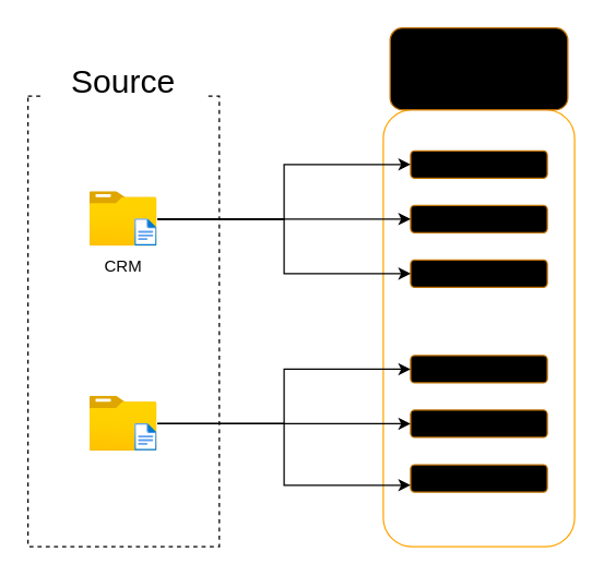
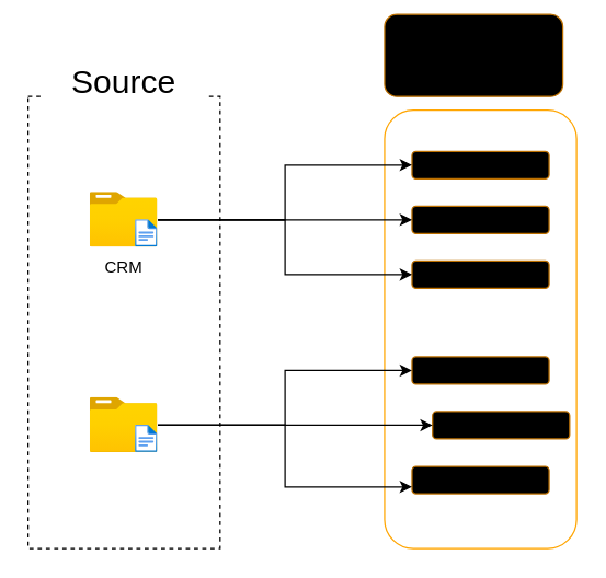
- <mxCell id="12" value="&lt;font style=&quot;font-size: 24px;&quot;&gt;BRONZE&lt;/font&gt;" style="rounded=1;whiteSpace=wrap;html=1;fillColor=light-dark(#f0a30a, #e5b066);strokeColor=#BD7000;fontColor=#000000;gradientDirection=south;gradientColor=light-dark(#000000,#EE9314);" vertex="1" parent="1"><mxGeometry x="285" y="20" width="130" height="60" as="geometry" /></mxCell>
+ <mxCell id="12" value="&lt;font style=&quot;font-size: 24px;&quot;&gt;BRONZE&lt;/font&gt;" style="rounded=1;whiteSpace=wrap;html=1;fillColor=light-dark(#f0a30a, #e5b066);strokeColor=#BD7000;fontColor=#000000;gradientDirection=south;gradientColor=light-dark(#000000,#EE9314);" vertex="1" parent="1"><mxGeometry x="280" y="10" width="130" height="60" as="geometry" /></mxCell>
- <mxCell id="17" value="&lt;font&gt;erp_loc_a101&lt;/font&gt;" style="rounded=1;whiteSpace=wrap;html=1;fillColor=light-dark(#f0a30a, #e5b066);strokeColor=#BD7000;fontColor=#000000;gradientDirection=south;gradientColor=light-dark(#000000,#EE9314);" vertex="1" parent="1"><mxGeometry x="300" y="300" width="100" height="20" as="geometry" /></mxCell>
+ <mxCell id="17" value="&lt;font&gt;erp_loc_a101&lt;/font&gt;" style="rounded=1;whiteSpace=wrap;html=1;fillColor=light-dark(#f0a30a, #e5b066);strokeColor=#BD7000;fontColor=#000000;gradientDirection=south;gradientColor=light-dark(#000000,#EE9314);" vertex="1" parent="1"><mxGeometry x="315" y="300" width="100" height="20" as="geometry" /></mxCell>
